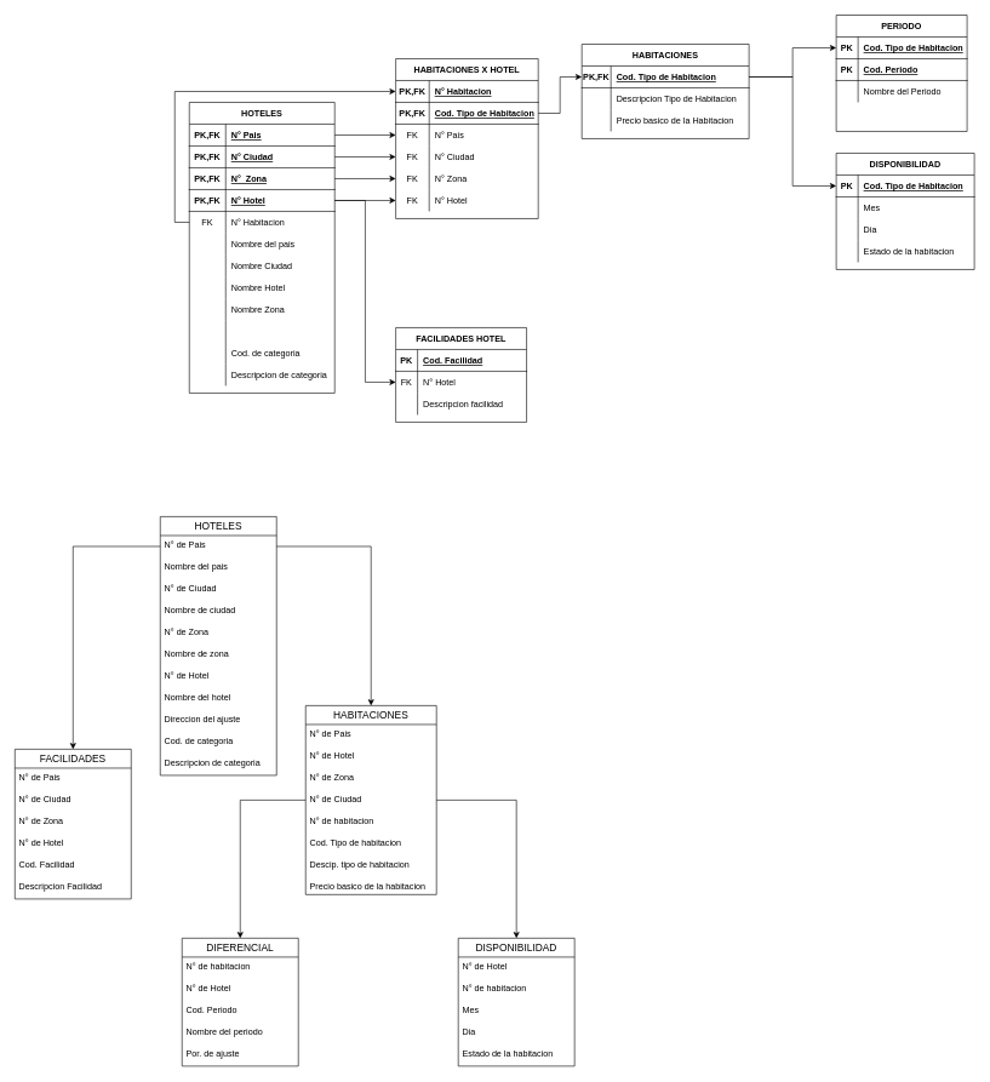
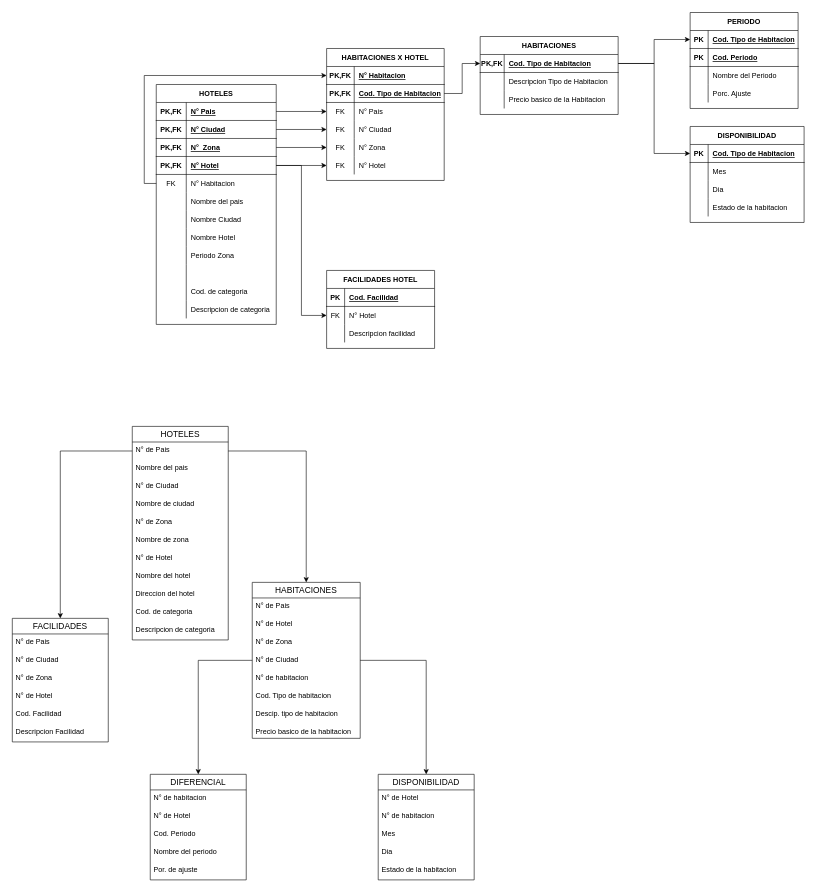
+ <mxCell id="71" value="Porc. Ajuste" style="shape=partialRectangle;connectable=0;fillColor=none;top=0;left=0;bottom=0;right=0;align=left;spacingLeft=6;overflow=hidden;" parent="69" vertex="1"><mxGeometry x="30" width="150" height="30" as="geometry" /></mxCell>
- <mxCell id="29" value="Nombre Zona" style="shape=partialRectangle;connectable=0;fillColor=none;top=0;left=0;bottom=0;right=0;align=left;spacingLeft=6;overflow=hidden;" parent="27" vertex="1"><mxGeometry x="50" width="150" height="30" as="geometry" /></mxCell>
+ <mxCell id="29" value="Periodo Zona" style="shape=partialRectangle;connectable=0;fillColor=none;top=0;left=0;bottom=0;right=0;align=left;spacingLeft=6;overflow=hidden;" parent="27" vertex="1"><mxGeometry x="50" width="150" height="30" as="geometry" /></mxCell>
- <mxCell id="121" value="Direccion del ajuste" style="text;strokeColor=none;fillColor=none;spacingLeft=4;spacingRight=4;overflow=hidden;rotatable=0;points=[[0,0.5],[1,0.5]];portConstraint=eastwest;fontSize=12;" vertex="1" parent="112"><mxGeometry y="266" width="160" height="30" as="geometry" /></mxCell>
+ <mxCell id="121" value="Direccion del hotel" style="text;strokeColor=none;fillColor=none;spacingLeft=4;spacingRight=4;overflow=hidden;rotatable=0;points=[[0,0.5],[1,0.5]];portConstraint=eastwest;fontSize=12;" vertex="1" parent="112"><mxGeometry y="266" width="160" height="30" as="geometry" /></mxCell>
